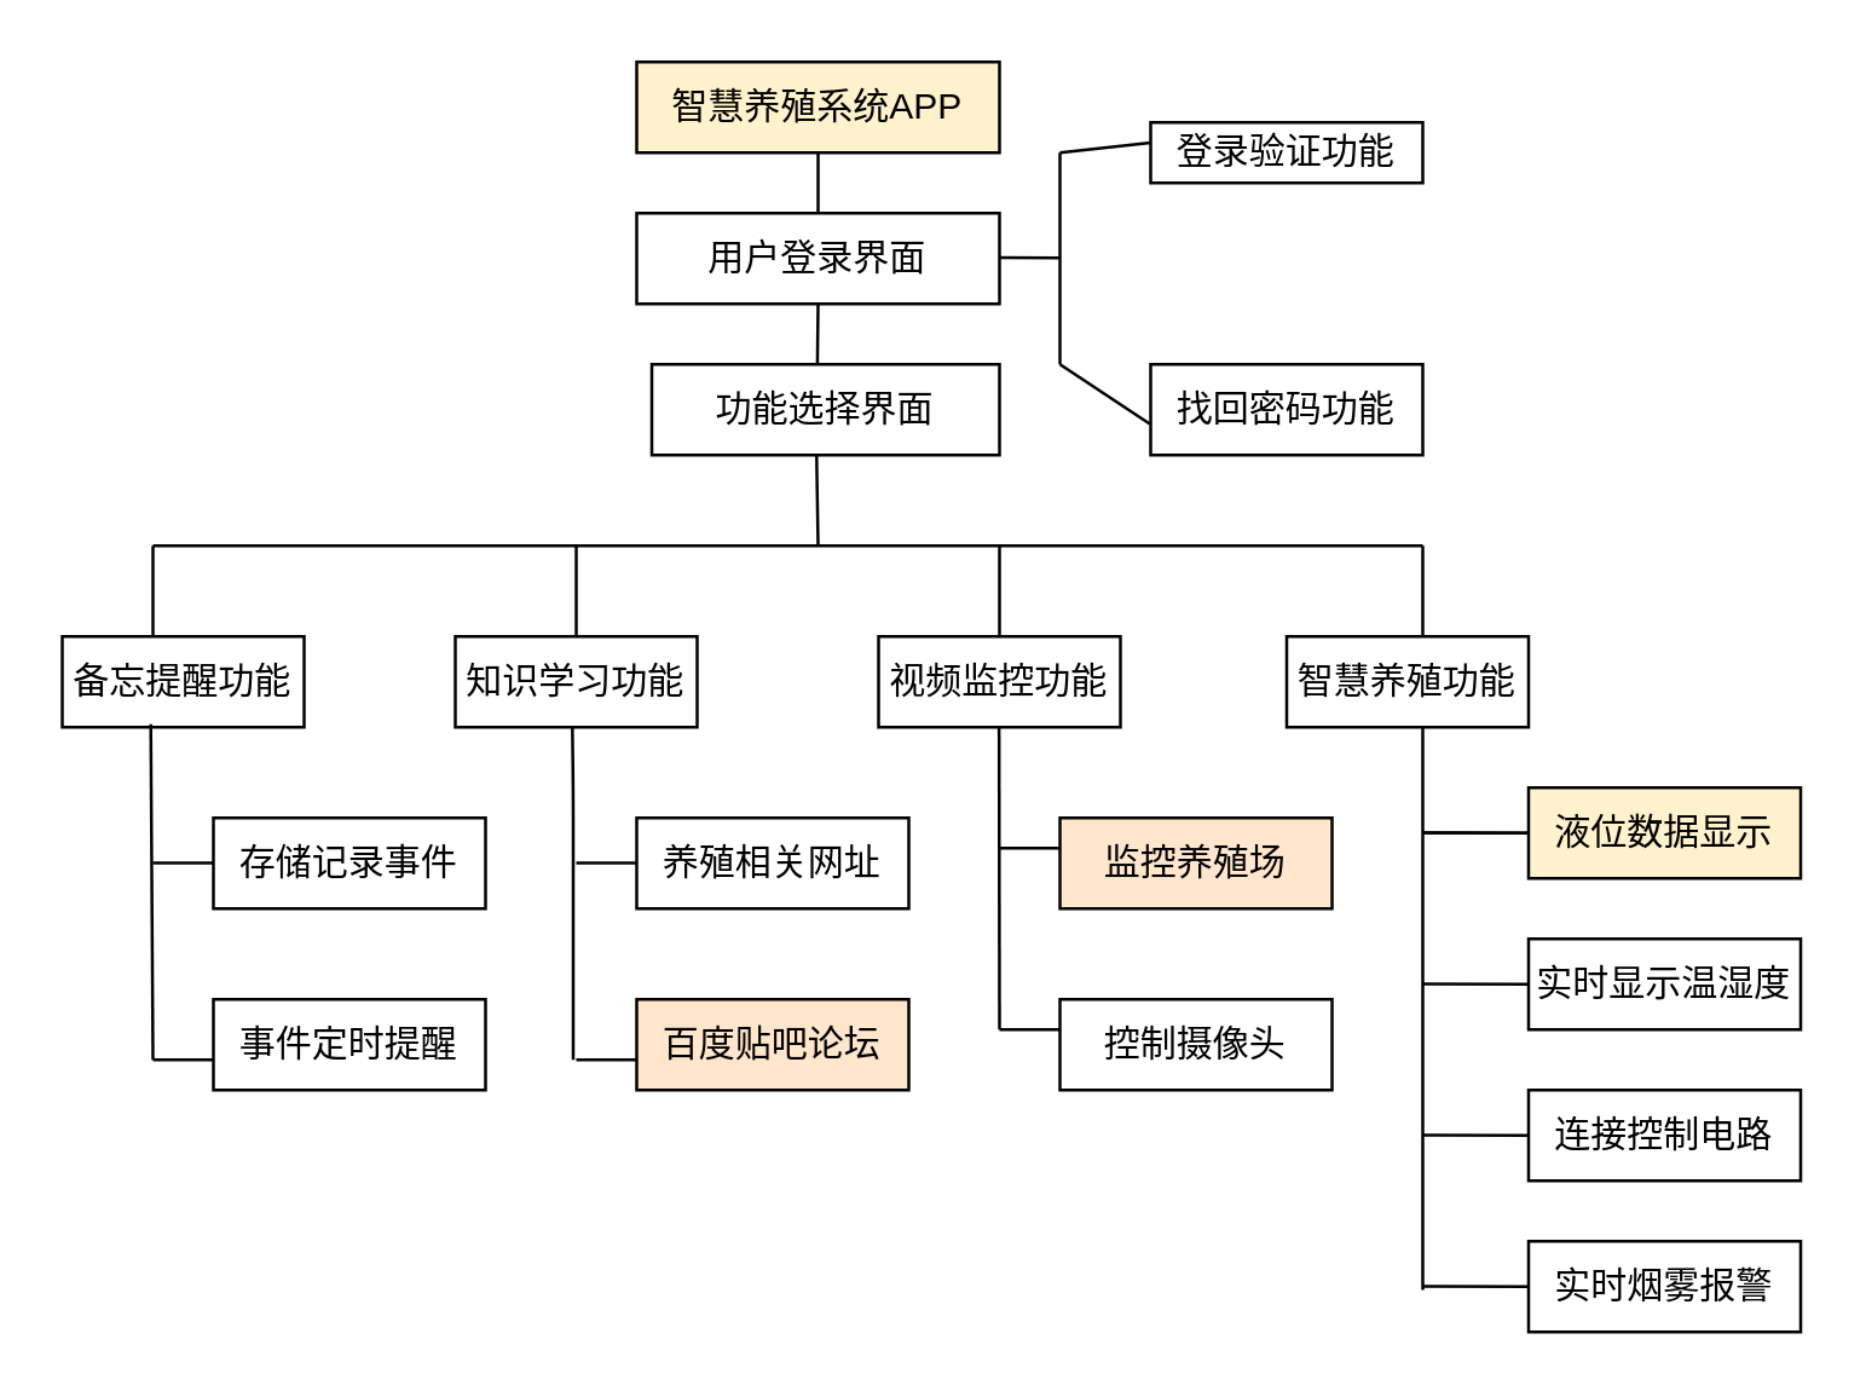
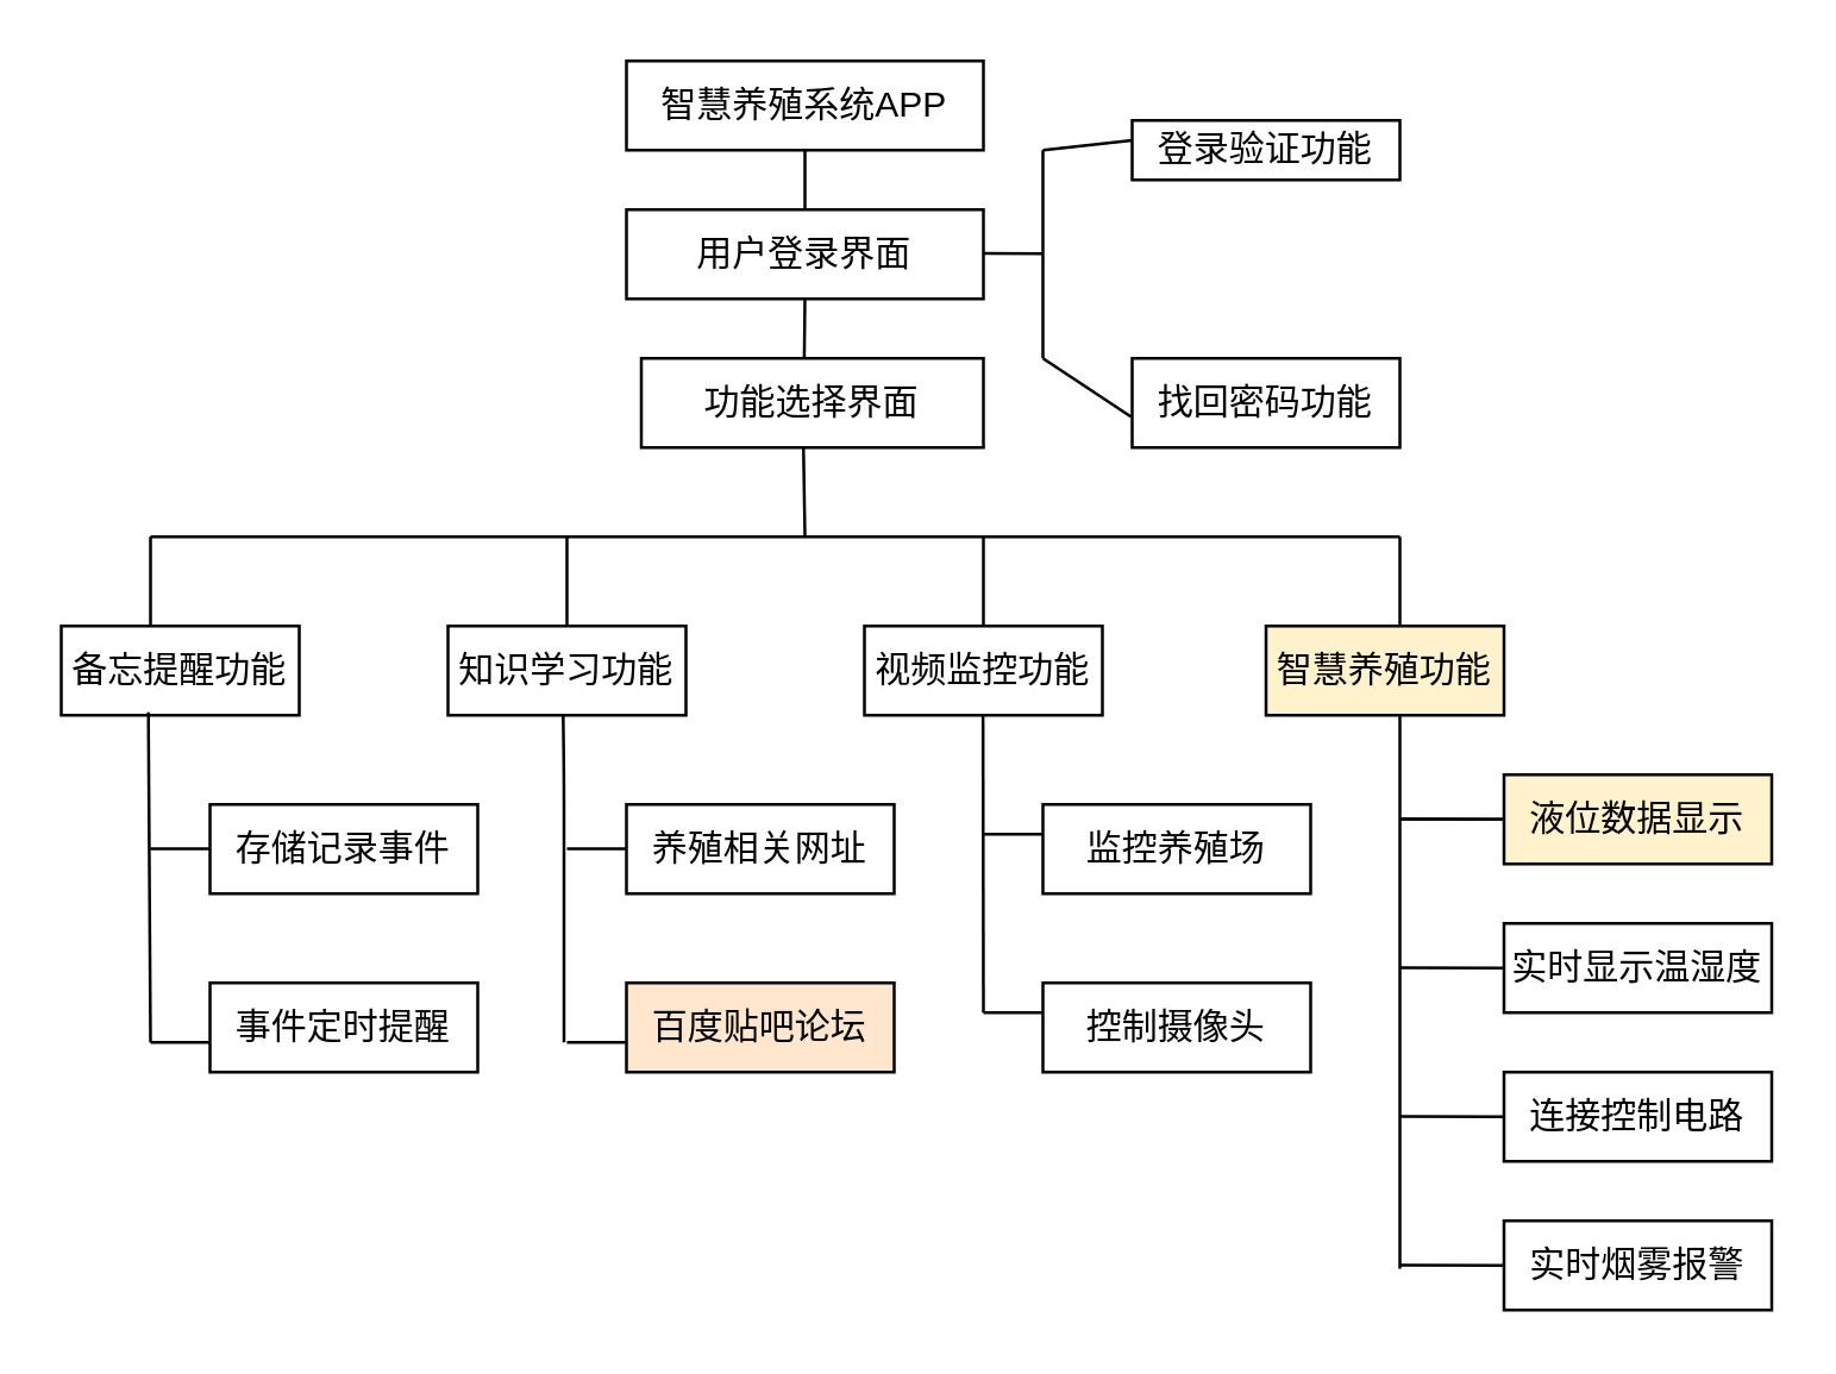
- <mxCell id="2" value="智慧养殖系统APP" style="rounded=0;whiteSpace=wrap;html=1;fillColor=#fff2cc;" vertex="1" parent="1"><mxGeometry x="210" y="20" width="120" height="30" as="geometry" /></mxCell>
+ <mxCell id="2" value="智慧养殖系统APP" style="rounded=0;whiteSpace=wrap;html=1;" vertex="1" parent="1"><mxGeometry x="210" y="20" width="120" height="30" as="geometry" /></mxCell>
- <mxCell id="8" value="智慧养殖功能" style="rounded=0;whiteSpace=wrap;html=1;" vertex="1" parent="1"><mxGeometry x="425" y="210" width="80" height="30" as="geometry" /></mxCell>
+ <mxCell id="8" value="智慧养殖功能" style="rounded=0;whiteSpace=wrap;html=1;fillColor=#fff2cc;" vertex="1" parent="1"><mxGeometry x="425" y="210" width="80" height="30" as="geometry" /></mxCell>
- <mxCell id="20" value="监控养殖场" style="rounded=0;whiteSpace=wrap;html=1;fillColor=#ffe6cc;" vertex="1" parent="1"><mxGeometry x="350" y="270" width="90" height="30" as="geometry" /></mxCell>
+ <mxCell id="20" value="监控养殖场" style="rounded=0;whiteSpace=wrap;html=1;" vertex="1" parent="1"><mxGeometry x="350" y="270" width="90" height="30" as="geometry" /></mxCell>
